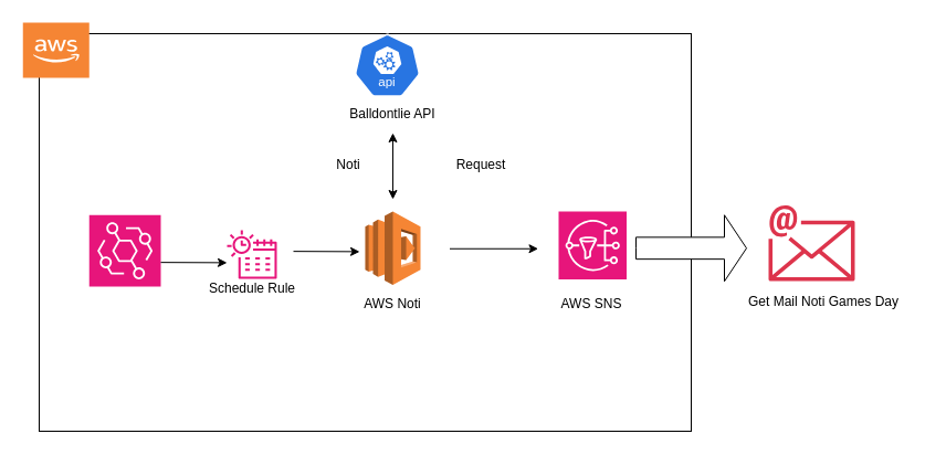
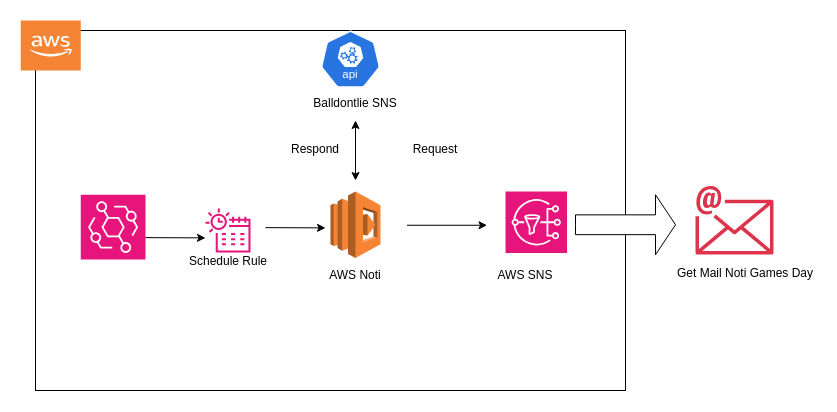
- <mxCell id="12" value="Balldontlie API" style="text;strokeColor=none;align=center;fillColor=none;html=1;verticalAlign=middle;whiteSpace=wrap;rounded=0;" vertex="1" parent="1"><mxGeometry x="305" y="87.6" width="100" height="30" as="geometry" /></mxCell>
+ <mxCell id="12" value="Balldontlie SNS" style="text;strokeColor=none;align=center;fillColor=none;html=1;verticalAlign=middle;whiteSpace=wrap;rounded=0;" vertex="1" parent="1"><mxGeometry x="305" y="87.6" width="100" height="30" as="geometry" /></mxCell>
- <mxCell id="17" value="Noti" style="text;strokeColor=none;align=center;fillColor=none;html=1;verticalAlign=middle;whiteSpace=wrap;rounded=0;" vertex="1" parent="1"><mxGeometry x="285" y="133.75" width="60" height="30" as="geometry" /></mxCell>
+ <mxCell id="17" value="Respond" style="text;strokeColor=none;align=center;fillColor=none;html=1;verticalAlign=middle;whiteSpace=wrap;rounded=0;" vertex="1" parent="1"><mxGeometry x="285" y="133.75" width="60" height="30" as="geometry" /></mxCell>
- <mxCell id="10" value="AWS SNS" style="text;strokeColor=none;align=center;fillColor=none;html=1;verticalAlign=middle;whiteSpace=wrap;rounded=0;" vertex="1" parent="1"><mxGeometry x="505" y="260" width="60" height="30" as="geometry" /></mxCell>
+ <mxCell id="10" value="AWS SNS" style="text;strokeColor=none;align=center;fillColor=none;html=1;verticalAlign=middle;whiteSpace=wrap;rounded=0;" vertex="1" parent="1"><mxGeometry x="495" y="260" width="60" height="30" as="geometry" /></mxCell>
